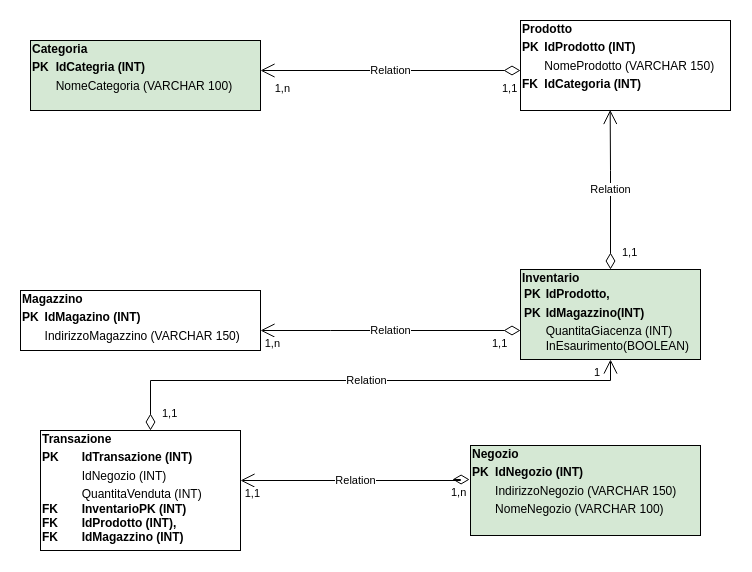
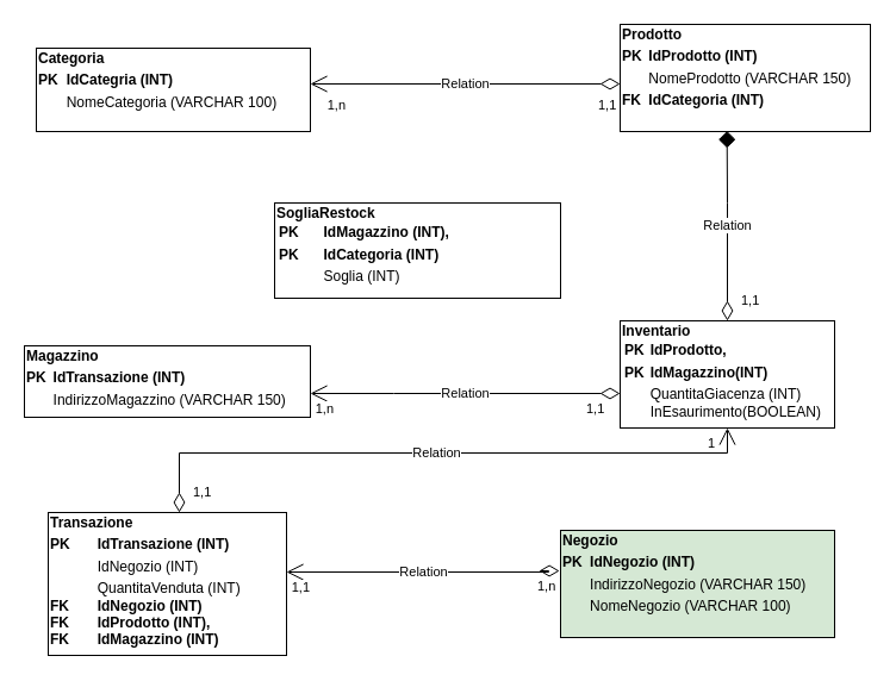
- <mxCell id="6" value="&lt;div style=&quot;box-sizing: border-box; width: 100%; background-image: initial; background-position: initial; background-size: initial; background-repeat: initial; background-attachment: initial; background-origin: initial; background-clip: initial; padding: 2px;&quot;&gt;&lt;b style=&quot;&quot;&gt;Categoria&lt;/b&gt;&lt;/div&gt;&lt;table style=&quot;width:100%;font-size:1em;&quot; cellpadding=&quot;2&quot; cellspacing=&quot;0&quot;&gt;&lt;tbody&gt;&lt;tr&gt;&lt;td&gt;&lt;b style=&quot;&quot;&gt;PK&lt;/b&gt;&lt;/td&gt;&lt;td&gt;&lt;b style=&quot;&quot;&gt;IdCategria (INT)&lt;/b&gt;&lt;/td&gt;&lt;/tr&gt;&lt;tr&gt;&lt;td&gt;&lt;br&gt;&lt;/td&gt;&lt;td&gt;NomeCategoria (VARCHAR 100)&lt;/td&gt;&lt;/tr&gt;&lt;tr&gt;&lt;td&gt;&lt;/td&gt;&lt;td&gt;&lt;br&gt;&lt;/td&gt;&lt;/tr&gt;&lt;/tbody&gt;&lt;/table&gt;" style="verticalAlign=top;align=left;overflow=fill;html=1;whiteSpace=wrap;fillColor=#d5e8d4;" vertex="1" parent="1"><mxGeometry x="30" y="40" width="230" height="70" as="geometry" /></mxCell>
+ <mxCell id="6" value="&lt;div style=&quot;box-sizing: border-box; width: 100%; background-image: initial; background-position: initial; background-size: initial; background-repeat: initial; background-attachment: initial; background-origin: initial; background-clip: initial; padding: 2px;&quot;&gt;&lt;b style=&quot;&quot;&gt;Categoria&lt;/b&gt;&lt;/div&gt;&lt;table style=&quot;width:100%;font-size:1em;&quot; cellpadding=&quot;2&quot; cellspacing=&quot;0&quot;&gt;&lt;tbody&gt;&lt;tr&gt;&lt;td&gt;&lt;b style=&quot;&quot;&gt;PK&lt;/b&gt;&lt;/td&gt;&lt;td&gt;&lt;b style=&quot;&quot;&gt;IdCategria (INT)&lt;/b&gt;&lt;/td&gt;&lt;/tr&gt;&lt;tr&gt;&lt;td&gt;&lt;br&gt;&lt;/td&gt;&lt;td&gt;NomeCategoria (VARCHAR 100)&lt;/td&gt;&lt;/tr&gt;&lt;tr&gt;&lt;td&gt;&lt;/td&gt;&lt;td&gt;&lt;br&gt;&lt;/td&gt;&lt;/tr&gt;&lt;/tbody&gt;&lt;/table&gt;" style="verticalAlign=top;align=left;overflow=fill;html=1;whiteSpace=wrap;" vertex="1" parent="1"><mxGeometry x="30" y="40" width="230" height="70" as="geometry" /></mxCell>
- <mxCell id="11" value="Relation" style="endArrow=open;html=1;endSize=12;startArrow=diamondThin;startSize=14;startFill=0;edgeStyle=orthogonalEdgeStyle;rounded=0;exitX=0.5;exitY=0;exitDx=0;exitDy=0;entryX=0.427;entryY=0.994;entryDx=0;entryDy=0;entryPerimeter=0;" edge="1" parent="1" source="4" target="3"><mxGeometry relative="1" as="geometry"><mxPoint x="350" y="120" as="sourcePoint" /><mxPoint x="610" y="150" as="targetPoint" /><Array as="points"><mxPoint x="610" y="170" /><mxPoint x="610" y="170" /></Array></mxGeometry></mxCell>
+ <mxCell id="11" value="Relation" style="endArrow=diamond;html=1;endSize=12;startArrow=diamondThin;startSize=14;startFill=0;edgeStyle=orthogonalEdgeStyle;rounded=0;exitX=0.5;exitY=0;exitDx=0;exitDy=0;entryX=0.427;entryY=0.994;entryDx=0;entryDy=0;entryPerimeter=0;" edge="1" parent="1" source="4" target="3"><mxGeometry relative="1" as="geometry"><mxPoint x="350" y="120" as="sourcePoint" /><mxPoint x="610" y="150" as="targetPoint" /><Array as="points"><mxPoint x="610" y="170" /><mxPoint x="610" y="170" /></Array></mxGeometry></mxCell>
+ <mxCell id="22" value="&lt;div style=&quot;box-sizing: border-box; width: 100%; background-image: initial; background-position: initial; background-size: initial; background-repeat: initial; background-attachment: initial; background-origin: initial; background-clip: initial; padding: 2px;&quot;&gt;&lt;b&gt;SogliaRestock&lt;/b&gt;&lt;table style=&quot;background-color: initial; font-size: 1em; width: 100%;&quot; cellpadding=&quot;2&quot; cellspacing=&quot;0&quot;&gt;&lt;tbody&gt;&lt;tr&gt;&lt;td&gt;&lt;b&gt;PK&lt;/b&gt;&lt;/td&gt;&lt;td&gt;&lt;b&gt;IdMagazzino (INT),&lt;/b&gt;&lt;/td&gt;&lt;/tr&gt;&lt;tr&gt;&lt;td&gt;&lt;b&gt;PK&lt;/b&gt;&lt;/td&gt;&lt;td&gt;&lt;b&gt;IdCategoria (INT)&lt;/b&gt;&lt;/td&gt;&lt;/tr&gt;&lt;tr&gt;&lt;td&gt;&lt;/td&gt;&lt;td&gt;Soglia (INT)&lt;/td&gt;&lt;/tr&gt;&lt;/tbody&gt;&lt;/table&gt;&lt;/div&gt;" style="verticalAlign=top;align=left;overflow=fill;html=1;whiteSpace=wrap;" vertex="1" parent="1"><mxGeometry x="230" y="170" width="240" height="80" as="geometry" /></mxCell>
- <mxCell id="2" value="&lt;div style=&quot;box-sizing: border-box; width: 100%; background-image: initial; background-position: initial; background-size: initial; background-repeat: initial; background-attachment: initial; background-origin: initial; background-clip: initial; padding: 2px;&quot;&gt;&lt;b style=&quot;&quot;&gt;Magazzino&lt;/b&gt;&lt;/div&gt;&lt;table style=&quot;width:100%;font-size:1em;&quot; cellpadding=&quot;2&quot; cellspacing=&quot;0&quot;&gt;&lt;tbody&gt;&lt;tr&gt;&lt;td&gt;&lt;b style=&quot;&quot;&gt;PK&lt;/b&gt;&lt;/td&gt;&lt;td&gt;&lt;b&gt;IdMagazino (INT)&lt;/b&gt;&lt;/td&gt;&lt;/tr&gt;&lt;tr&gt;&lt;td&gt;&lt;br&gt;&lt;/td&gt;&lt;td&gt;IndirizzoMagazzino (VARCHAR 150)&lt;br&gt;&lt;/td&gt;&lt;/tr&gt;&lt;tr&gt;&lt;td&gt;&lt;/td&gt;&lt;td&gt;&lt;br&gt;&lt;/td&gt;&lt;/tr&gt;&lt;/tbody&gt;&lt;/table&gt;" style="verticalAlign=top;align=left;overflow=fill;html=1;whiteSpace=wrap;" vertex="1" parent="1"><mxGeometry x="20" y="290" width="240" height="60" as="geometry" /></mxCell>
+ <mxCell id="2" value="&lt;div style=&quot;box-sizing: border-box; width: 100%; background-image: initial; background-position: initial; background-size: initial; background-repeat: initial; background-attachment: initial; background-origin: initial; background-clip: initial; padding: 2px;&quot;&gt;&lt;b style=&quot;&quot;&gt;Magazzino&lt;/b&gt;&lt;/div&gt;&lt;table style=&quot;width:100%;font-size:1em;&quot; cellpadding=&quot;2&quot; cellspacing=&quot;0&quot;&gt;&lt;tbody&gt;&lt;tr&gt;&lt;td&gt;&lt;b style=&quot;&quot;&gt;PK&lt;/b&gt;&lt;/td&gt;&lt;td&gt;&lt;b&gt;IdTransazione (INT)&lt;/b&gt;&lt;/td&gt;&lt;/tr&gt;&lt;tr&gt;&lt;td&gt;&lt;br&gt;&lt;/td&gt;&lt;td&gt;IndirizzoMagazzino (VARCHAR 150)&lt;br&gt;&lt;/td&gt;&lt;/tr&gt;&lt;tr&gt;&lt;td&gt;&lt;/td&gt;&lt;td&gt;&lt;br&gt;&lt;/td&gt;&lt;/tr&gt;&lt;/tbody&gt;&lt;/table&gt;" style="verticalAlign=top;align=left;overflow=fill;html=1;whiteSpace=wrap;" vertex="1" parent="1"><mxGeometry x="20" y="290" width="240" height="60" as="geometry" /></mxCell>
- <mxCell id="4" value="&lt;div style=&quot;box-sizing: border-box; width: 100%; background-image: initial; background-position: initial; background-size: initial; background-repeat: initial; background-attachment: initial; background-origin: initial; background-clip: initial; padding: 2px;&quot;&gt;&lt;b style=&quot;&quot;&gt;Inventario&lt;/b&gt;&lt;table style=&quot;font-size: 1em; width: 100%;&quot; cellpadding=&quot;2&quot; cellspacing=&quot;0&quot;&gt;&lt;tbody&gt;&lt;tr&gt;&lt;td&gt;&lt;b style=&quot;&quot;&gt;PK&lt;/b&gt;&lt;/td&gt;&lt;td&gt;&lt;b&gt;IdProdotto,&lt;/b&gt;&lt;/td&gt;&lt;/tr&gt;&lt;tr&gt;&lt;td&gt;&lt;b&gt;PK&lt;/b&gt;&lt;/td&gt;&lt;td&gt;&lt;b style=&quot;&quot;&gt;IdMagazzino(INT)&lt;/b&gt;&lt;/td&gt;&lt;/tr&gt;&lt;tr&gt;&lt;td&gt;&lt;/td&gt;&lt;td&gt;QuantitaGiacenza (INT)&lt;br&gt;InEsaurimento(BOOLEAN)&lt;/td&gt;&lt;/tr&gt;&lt;/tbody&gt;&lt;/table&gt;&lt;/div&gt;" style="verticalAlign=top;align=left;overflow=fill;html=1;whiteSpace=wrap;fillColor=#d5e8d4;" vertex="1" parent="1"><mxGeometry x="520" y="269" width="180" height="90" as="geometry" /></mxCell>
+ <mxCell id="4" value="&lt;div style=&quot;box-sizing: border-box; width: 100%; background-image: initial; background-position: initial; background-size: initial; background-repeat: initial; background-attachment: initial; background-origin: initial; background-clip: initial; padding: 2px;&quot;&gt;&lt;b style=&quot;&quot;&gt;Inventario&lt;/b&gt;&lt;table style=&quot;font-size: 1em; width: 100%;&quot; cellpadding=&quot;2&quot; cellspacing=&quot;0&quot;&gt;&lt;tbody&gt;&lt;tr&gt;&lt;td&gt;&lt;b style=&quot;&quot;&gt;PK&lt;/b&gt;&lt;/td&gt;&lt;td&gt;&lt;b&gt;IdProdotto,&lt;/b&gt;&lt;/td&gt;&lt;/tr&gt;&lt;tr&gt;&lt;td&gt;&lt;b&gt;PK&lt;/b&gt;&lt;/td&gt;&lt;td&gt;&lt;b style=&quot;&quot;&gt;IdMagazzino(INT)&lt;/b&gt;&lt;/td&gt;&lt;/tr&gt;&lt;tr&gt;&lt;td&gt;&lt;/td&gt;&lt;td&gt;QuantitaGiacenza (INT)&lt;br&gt;InEsaurimento(BOOLEAN)&lt;/td&gt;&lt;/tr&gt;&lt;/tbody&gt;&lt;/table&gt;&lt;/div&gt;" style="verticalAlign=top;align=left;overflow=fill;html=1;whiteSpace=wrap;" vertex="1" parent="1"><mxGeometry x="520" y="269" width="180" height="90" as="geometry" /></mxCell>
- <mxCell id="7" value="&lt;div style=&quot;box-sizing: border-box; width: 100%; background-image: initial; background-position: initial; background-size: initial; background-repeat: initial; background-attachment: initial; background-origin: initial; background-clip: initial; padding: 2px;&quot;&gt;&lt;b style=&quot;&quot;&gt;Transazione&lt;/b&gt;&lt;/div&gt;&lt;table style=&quot;width:100%;font-size:1em;&quot; cellpadding=&quot;2&quot; cellspacing=&quot;0&quot;&gt;&lt;tbody&gt;&lt;tr&gt;&lt;td&gt;&lt;b style=&quot;&quot;&gt;PK&lt;/b&gt;&lt;/td&gt;&lt;td&gt;&lt;b style=&quot;&quot;&gt;IdTransazione (INT)&lt;/b&gt;&lt;/td&gt;&lt;/tr&gt;&lt;tr&gt;&lt;td&gt;&lt;br&gt;&lt;/td&gt;&lt;td&gt;IdNegozio (INT)&lt;/td&gt;&lt;/tr&gt;&lt;tr&gt;&lt;td&gt;&lt;br&gt;&lt;b&gt;FK&lt;/b&gt;&lt;span style=&quot;font-weight: bold; white-space: pre;&quot;&gt;&#09;&lt;/span&gt;&lt;br&gt;&lt;b&gt;FK&lt;/b&gt;&lt;br&gt;&lt;b&gt;FK&lt;/b&gt;&lt;/td&gt;&lt;td&gt;QuantitaVenduta (INT)&lt;br&gt;&lt;b&gt;InventarioPK (INT)&lt;/b&gt;&lt;br&gt;&lt;b&gt;IdProdotto (INT),&lt;/b&gt;&lt;br&gt;&lt;b&gt;IdMagazzino (INT)&lt;/b&gt;&lt;/td&gt;&lt;/tr&gt;&lt;/tbody&gt;&lt;/table&gt;" style="verticalAlign=top;align=left;overflow=fill;html=1;whiteSpace=wrap;" vertex="1" parent="1"><mxGeometry x="40" y="430" width="200" height="120" as="geometry" /></mxCell>
+ <mxCell id="7" value="&lt;div style=&quot;box-sizing: border-box; width: 100%; background-image: initial; background-position: initial; background-size: initial; background-repeat: initial; background-attachment: initial; background-origin: initial; background-clip: initial; padding: 2px;&quot;&gt;&lt;b style=&quot;&quot;&gt;Transazione&lt;/b&gt;&lt;/div&gt;&lt;table style=&quot;width:100%;font-size:1em;&quot; cellpadding=&quot;2&quot; cellspacing=&quot;0&quot;&gt;&lt;tbody&gt;&lt;tr&gt;&lt;td&gt;&lt;b style=&quot;&quot;&gt;PK&lt;/b&gt;&lt;/td&gt;&lt;td&gt;&lt;b style=&quot;&quot;&gt;IdTransazione (INT)&lt;/b&gt;&lt;/td&gt;&lt;/tr&gt;&lt;tr&gt;&lt;td&gt;&lt;br&gt;&lt;/td&gt;&lt;td&gt;IdNegozio (INT)&lt;/td&gt;&lt;/tr&gt;&lt;tr&gt;&lt;td&gt;&lt;br&gt;&lt;b&gt;FK&lt;/b&gt;&lt;span style=&quot;font-weight: bold; white-space: pre;&quot;&gt;&#09;&lt;/span&gt;&lt;br&gt;&lt;b&gt;FK&lt;/b&gt;&lt;br&gt;&lt;b&gt;FK&lt;/b&gt;&lt;/td&gt;&lt;td&gt;QuantitaVenduta (INT)&lt;br&gt;&lt;b&gt;IdNegozio (INT)&lt;/b&gt;&lt;br&gt;&lt;b&gt;IdProdotto (INT),&lt;/b&gt;&lt;br&gt;&lt;b&gt;IdMagazzino (INT)&lt;/b&gt;&lt;/td&gt;&lt;/tr&gt;&lt;/tbody&gt;&lt;/table&gt;" style="verticalAlign=top;align=left;overflow=fill;html=1;whiteSpace=wrap;" vertex="1" parent="1"><mxGeometry x="40" y="430" width="200" height="120" as="geometry" /></mxCell>
